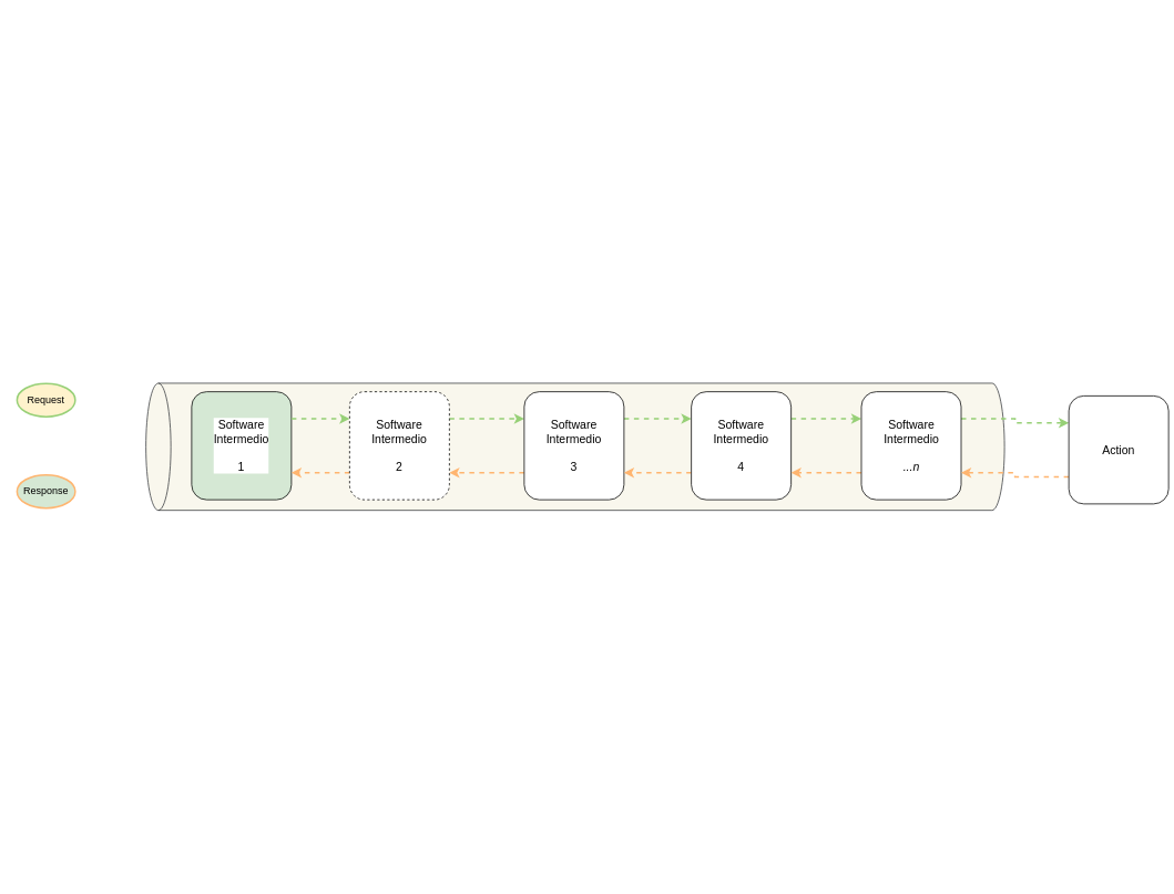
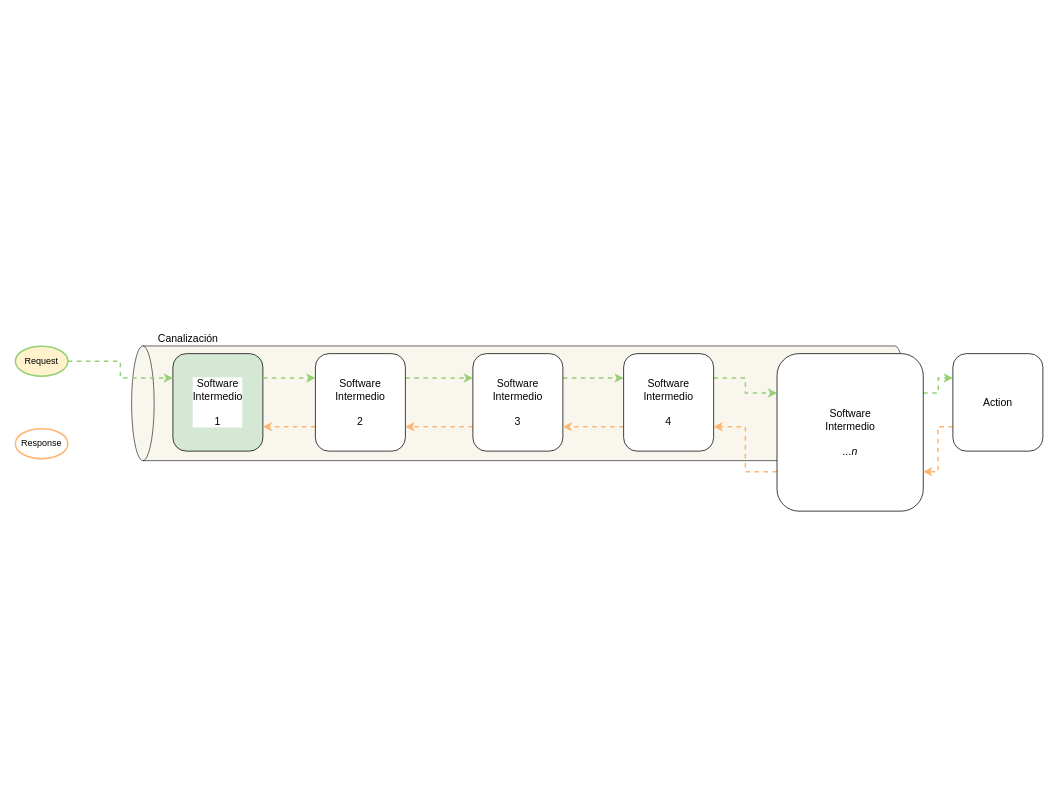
+ <mxCell id="3" value="Canalización" style="text;html=1;align=center;verticalAlign=middle;resizable=0;points=[];autosize=1;fontSize=14;" parent="1" vertex="1"><mxGeometry x="200" y="441" width="100" height="20" as="geometry" /></mxCell>
+ <mxCell id="18" style="edgeStyle=orthogonalEdgeStyle;rounded=0;orthogonalLoop=1;jettySize=auto;html=1;exitX=1;exitY=0.5;exitDx=0;exitDy=0;entryX=0;entryY=0.25;entryDx=0;entryDy=0;dashed=1;endSize=6;strokeColor=#97D077;strokeWidth=2;fontSize=14;" parent="1" source="19" target="4" edge="1"><mxGeometry relative="1" as="geometry" /></mxCell>
- <mxCell id="7" value="Software&lt;br&gt;Intermedio&lt;br&gt;&lt;br&gt;2" style="rounded=1;whiteSpace=wrap;html=1;labelBackgroundColor=#ffffff;strokeColor=#000000;strokeWidth=1;fontSize=14;dashed=1;" parent="1" vertex="1"><mxGeometry x="420" y="471" width="120" height="130" as="geometry" /></mxCell>
+ <mxCell id="7" value="Software&lt;br&gt;Intermedio&lt;br&gt;&lt;br&gt;2" style="rounded=1;whiteSpace=wrap;html=1;labelBackgroundColor=#ffffff;strokeColor=#000000;strokeWidth=1;fontSize=14;" parent="1" vertex="1"><mxGeometry x="420" y="471" width="120" height="130" as="geometry" /></mxCell>
- <mxCell id="16" value="Software&lt;br&gt;Intermedio&lt;br&gt;&lt;br&gt;&lt;i&gt;...n&lt;/i&gt;" style="rounded=1;whiteSpace=wrap;html=1;labelBackgroundColor=#ffffff;strokeColor=#000000;strokeWidth=1;fontSize=14;" parent="1" vertex="1"><mxGeometry x="1035.5" y="471" width="120" height="130" as="geometry" /></mxCell>
+ <mxCell id="16" value="Software&lt;br&gt;Intermedio&lt;br&gt;&lt;br&gt;&lt;i&gt;...n&lt;/i&gt;" style="rounded=1;whiteSpace=wrap;html=1;labelBackgroundColor=#ffffff;strokeColor=#000000;strokeWidth=1;fontSize=14;" parent="1" vertex="1"><mxGeometry x="1035.5" y="471" width="195" height="210" as="geometry" /></mxCell>
- <mxCell id="22" value="Action" style="rounded=1;whiteSpace=wrap;html=1;labelBackgroundColor=#ffffff;strokeColor=#000000;strokeWidth=1;fontSize=14;" parent="1" vertex="1"><mxGeometry x="1285" y="476" width="120" height="130" as="geometry" /></mxCell>
+ <mxCell id="22" value="Action" style="rounded=1;whiteSpace=wrap;html=1;labelBackgroundColor=#ffffff;strokeColor=#000000;strokeWidth=1;fontSize=14;" parent="1" vertex="1"><mxGeometry x="1270" y="471" width="120" height="130" as="geometry" /></mxCell>
- <mxCell id="20" value="Response" style="ellipse;whiteSpace=wrap;html=1;strokeColor=#FFB570;strokeWidth=2;fillColor=#d5e8d4;" parent="1" vertex="1"><mxGeometry x="20" y="571" width="70" height="40" as="geometry" /></mxCell>
+ <mxCell id="20" value="Response" style="ellipse;whiteSpace=wrap;html=1;strokeColor=#FFB570;strokeWidth=2;" parent="1" vertex="1"><mxGeometry x="20" y="571" width="70" height="40" as="geometry" /></mxCell>
